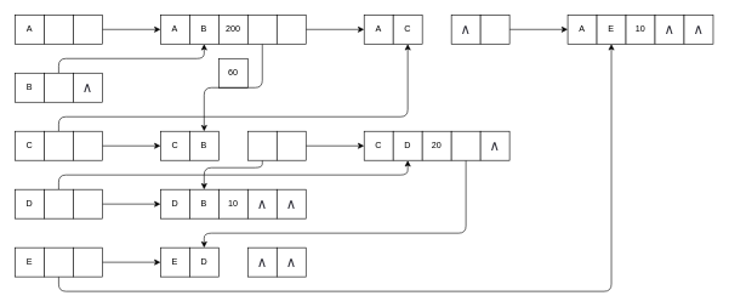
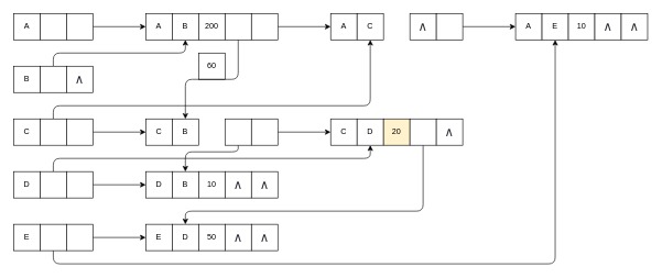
- <mxCell id="61" value="20" style="whiteSpace=wrap;html=1;aspect=fixed;" vertex="1" parent="1"><mxGeometry x="580" y="180" width="40" height="40" as="geometry" /></mxCell>
+ <mxCell id="61" value="20" style="whiteSpace=wrap;html=1;aspect=fixed;fillColor=#fff2cc;" vertex="1" parent="1"><mxGeometry x="580" y="180" width="40" height="40" as="geometry" /></mxCell>
+ <mxCell id="46" value="50" style="whiteSpace=wrap;html=1;aspect=fixed;" vertex="1" parent="1"><mxGeometry x="300" y="340" width="40" height="40" as="geometry" /></mxCell>
